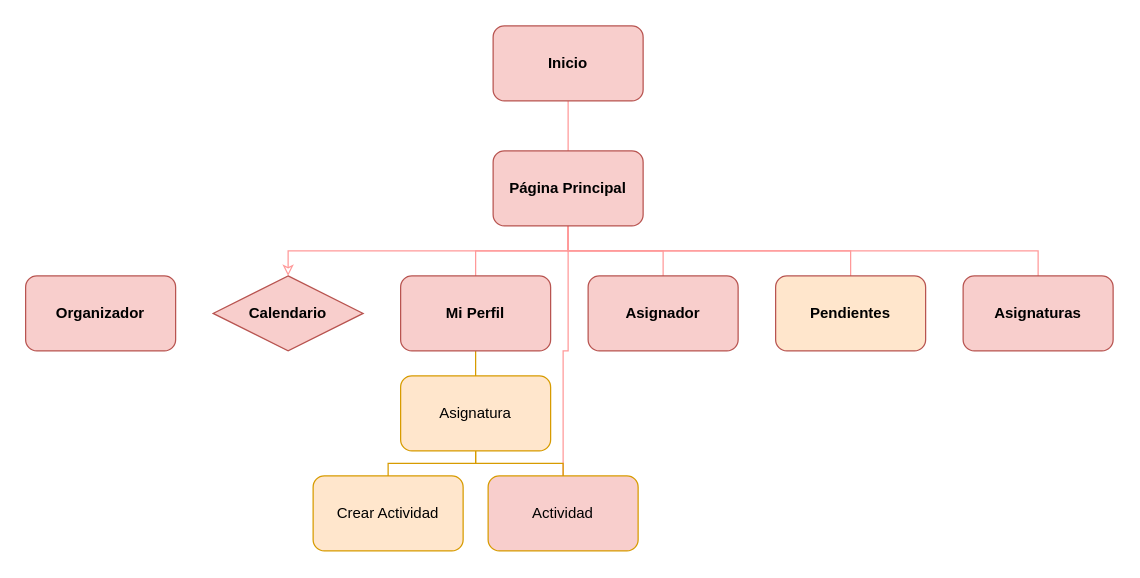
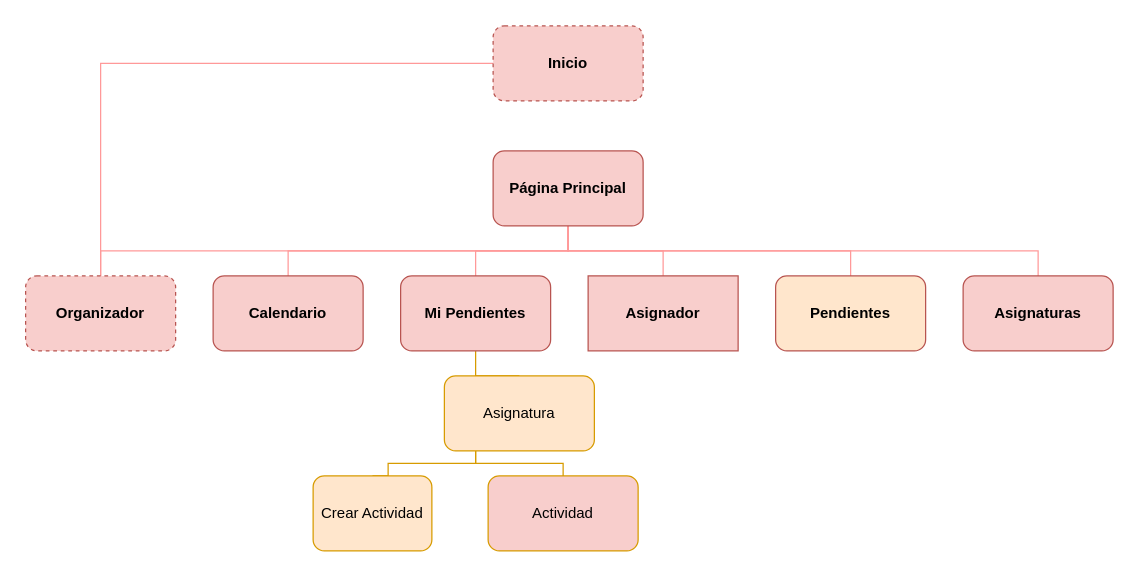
- <mxCell id="3" value="Inicio" style="rounded=1;whiteSpace=wrap;html=1;fillColor=#f8cecc;strokeColor=#b85450;fontStyle=1" parent="1" vertex="1"><mxGeometry x="394" y="20" width="120" height="60" as="geometry" /></mxCell>
+ <mxCell id="3" value="Inicio" style="rounded=1;whiteSpace=wrap;html=1;fillColor=#f8cecc;strokeColor=#b85450;fontStyle=1;dashed=1;" parent="1" vertex="1"><mxGeometry x="394" y="20" width="120" height="60" as="geometry" /></mxCell>
- <mxCell id="2" style="edgeStyle=orthogonalEdgeStyle;rounded=0;orthogonalLoop=1;jettySize=auto;html=1;entryX=0.5;entryY=0;entryDx=0;entryDy=0;endArrow=none;endFill=0;strokeColor=#FF9999;" parent="1" source="3" target="10" edge="1"><mxGeometry relative="1" as="geometry" /></mxCell>
+ <mxCell id="2" style="edgeStyle=orthogonalEdgeStyle;rounded=0;orthogonalLoop=1;jettySize=auto;html=1;endArrow=none;endFill=0;strokeColor=#FF9999;" parent="1" source="3" target="11" edge="1"><mxGeometry relative="1" as="geometry" /></mxCell>
- <mxCell id="5" style="edgeStyle=orthogonalEdgeStyle;rounded=0;orthogonalLoop=1;jettySize=auto;html=1;entryX=0.5;entryY=0;entryDx=0;entryDy=0;exitX=0.5;exitY=1;exitDx=0;exitDy=0;endArrow=classic;endFill=0;strokeColor=#FF9999;" parent="1" source="10" target="12" edge="1"><mxGeometry relative="1" as="geometry" /></mxCell>
+ <mxCell id="5" style="edgeStyle=orthogonalEdgeStyle;rounded=0;orthogonalLoop=1;jettySize=auto;html=1;entryX=0.5;entryY=0;entryDx=0;entryDy=0;exitX=0.5;exitY=1;exitDx=0;exitDy=0;endArrow=none;endFill=0;strokeColor=#FF9999;" parent="1" source="10" target="12" edge="1"><mxGeometry relative="1" as="geometry" /></mxCell>
- <mxCell id="11" value="Organizador" style="rounded=1;whiteSpace=wrap;html=1;fillColor=#f8cecc;strokeColor=#b85450;fontStyle=1" parent="1" vertex="1"><mxGeometry x="20" y="220" width="120" height="60" as="geometry" /></mxCell>
+ <mxCell id="11" value="Organizador" style="rounded=1;whiteSpace=wrap;html=1;fillColor=#f8cecc;strokeColor=#b85450;fontStyle=1;dashed=1;" parent="1" vertex="1"><mxGeometry x="20" y="220" width="120" height="60" as="geometry" /></mxCell>
- <mxCell id="12" value="Calendario" style="rhombus;whiteSpace=wrap;html=1;fillColor=#f8cecc;strokeColor=#b85450;fontStyle=1;" parent="1" vertex="1"><mxGeometry x="170" y="220" width="120" height="60" as="geometry" /></mxCell>
+ <mxCell id="12" value="Calendario" style="rounded=1;whiteSpace=wrap;html=1;fillColor=#f8cecc;strokeColor=#b85450;fontStyle=1" parent="1" vertex="1"><mxGeometry x="170" y="220" width="120" height="60" as="geometry" /></mxCell>
- <mxCell id="14" value="Mi Perfil" style="rounded=1;whiteSpace=wrap;html=1;fillColor=#f8cecc;strokeColor=#b85450;fontStyle=1" parent="1" vertex="1"><mxGeometry x="320" y="220" width="120" height="60" as="geometry" /></mxCell>
+ <mxCell id="14" value="Mi Pendientes" style="rounded=1;whiteSpace=wrap;html=1;fillColor=#f8cecc;strokeColor=#b85450;fontStyle=1" parent="1" vertex="1"><mxGeometry x="320" y="220" width="120" height="60" as="geometry" /></mxCell>
- <mxCell id="15" value="Asignador" style="rounded=1;whiteSpace=wrap;html=1;fillColor=#f8cecc;strokeColor=#b85450;fontStyle=1" parent="1" vertex="1"><mxGeometry x="470" y="220" width="120" height="60" as="geometry" /></mxCell>
+ <mxCell id="15" value="Asignador" style="whiteSpace=wrap;html=1;fillColor=#f8cecc;strokeColor=#b85450;fontStyle=1;rounded=0;" parent="1" vertex="1"><mxGeometry x="470" y="220" width="120" height="60" as="geometry" /></mxCell>
- <mxCell id="4" style="edgeStyle=orthogonalEdgeStyle;rounded=0;orthogonalLoop=1;jettySize=auto;html=1;exitX=0.5;exitY=1;exitDx=0;exitDy=0;endArrow=none;endFill=0;strokeColor=#FF9999;" parent="1" source="10" target="21" edge="1"><mxGeometry relative="1" as="geometry" /></mxCell>
+ <mxCell id="4" style="edgeStyle=orthogonalEdgeStyle;rounded=0;orthogonalLoop=1;jettySize=auto;html=1;exitX=0.5;exitY=1;exitDx=0;exitDy=0;endArrow=none;endFill=0;strokeColor=#FF9999;" parent="1" source="10" target="11" edge="1"><mxGeometry relative="1" as="geometry" /></mxCell>
- <mxCell id="20" value="Asignatura" style="rounded=1;whiteSpace=wrap;html=1;fillColor=#ffe6cc;strokeColor=#D79B00;" parent="1" vertex="1"><mxGeometry x="320" y="300" width="120" height="60" as="geometry" /></mxCell>
+ <mxCell id="20" value="Asignatura" style="rounded=1;whiteSpace=wrap;html=1;fillColor=#ffe6cc;strokeColor=#D79B00;" parent="1" vertex="1"><mxGeometry x="355" y="300" width="120" height="60" as="geometry" /></mxCell>
- <mxCell id="22" value="Crear Actividad" style="rounded=1;whiteSpace=wrap;html=1;fillColor=#ffe6cc;strokeColor=#d79b00;" parent="1" vertex="1"><mxGeometry x="250" y="380" width="120" height="60" as="geometry" /></mxCell>
+ <mxCell id="22" value="Crear Actividad" style="rounded=1;whiteSpace=wrap;html=1;fillColor=#ffe6cc;strokeColor=#d79b00;" parent="1" vertex="1"><mxGeometry x="250" y="380" width="95" height="60" as="geometry" /></mxCell>
